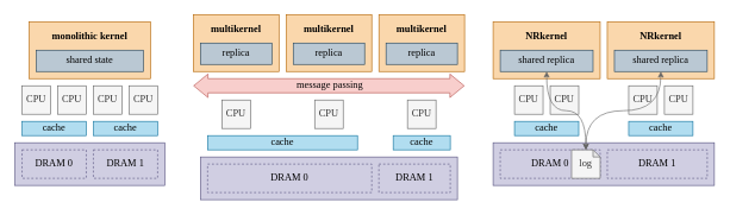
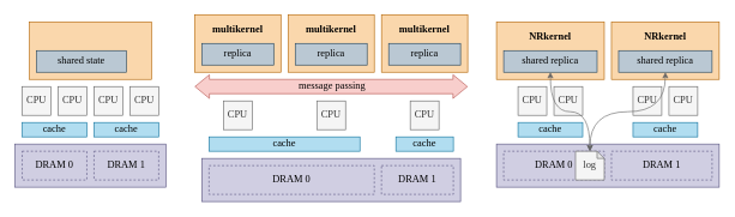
- <mxCell id="4" value="&lt;b style=&quot;font-size: 14px;&quot;&gt;&lt;font face=&quot;Menlo&quot; style=&quot;font-size: 14px;&quot;&gt;monolithic kernel&lt;/font&gt;&lt;/b&gt;" style="text;html=1;strokeColor=none;fillColor=none;align=center;verticalAlign=middle;whiteSpace=wrap;rounded=0;fontSize=14;" parent="1" vertex="1"><mxGeometry x="50" y="40" width="150" height="20" as="geometry" /></mxCell>
- <mxCell id="5" value="shared state" style="text;html=1;strokeColor=#23445d;fillColor=#bac8d3;align=center;verticalAlign=middle;whiteSpace=wrap;rounded=0;fontSize=14;fontFamily=Menlo;" parent="1" vertex="1"><mxGeometry x="50" y="70" width="150" height="30" as="geometry" /></mxCell>
+ <mxCell id="5" value="shared state" style="text;html=1;strokeColor=#23445d;fillColor=#bac8d3;align=center;verticalAlign=middle;whiteSpace=wrap;rounded=0;fontSize=14;fontFamily=Menlo;" parent="1" vertex="1"><mxGeometry x="50" y="70" width="125" height="30" as="geometry" /></mxCell>
